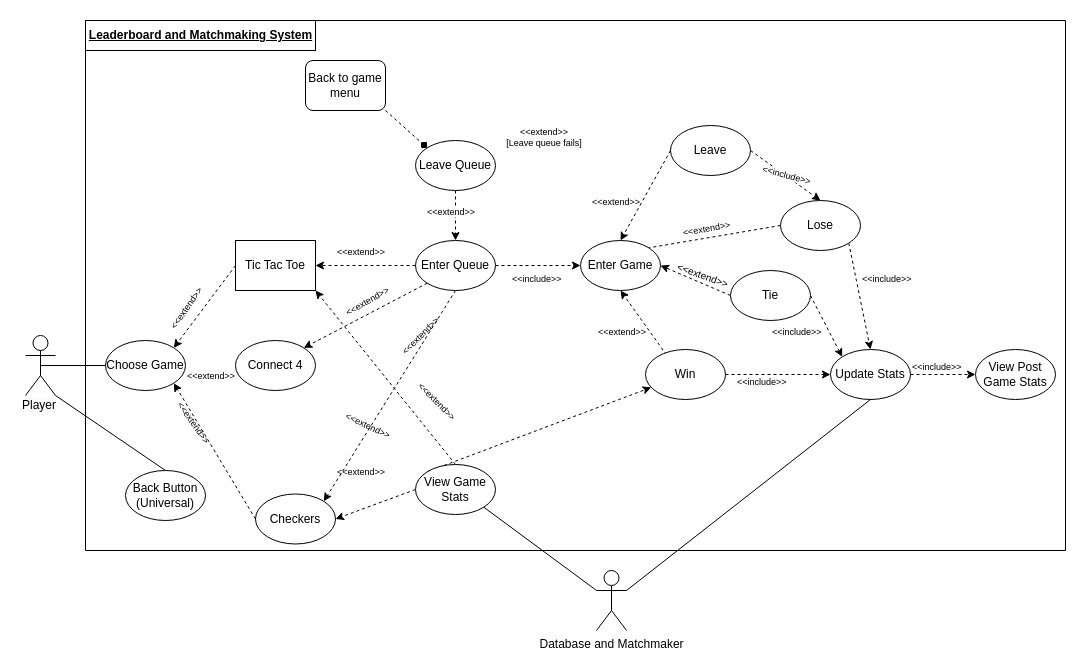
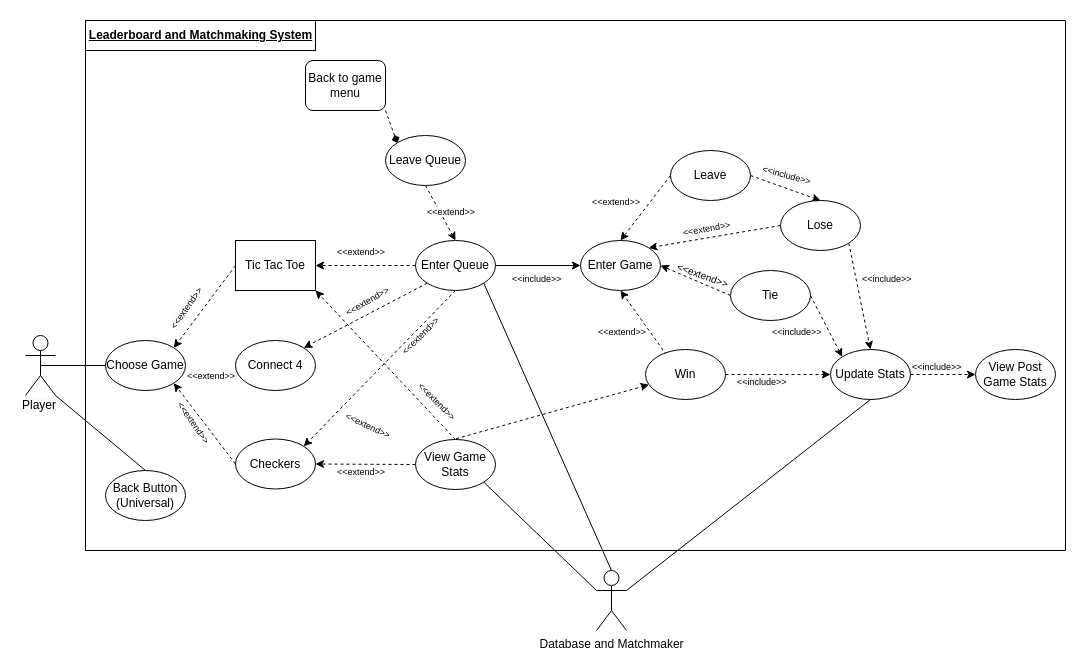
- <mxCell id="56" value="&lt;span style=&quot;color: rgb(0, 0, 0); font-family: Helvetica; font-style: normal; font-variant-ligatures: normal; font-variant-caps: normal; font-weight: 400; letter-spacing: normal; orphans: 2; text-indent: 0px; text-transform: none; widows: 2; word-spacing: 0px; -webkit-text-stroke-width: 0px; white-space: nowrap; background-color: rgb(251, 251, 251); text-decoration-thickness: initial; text-decoration-style: initial; text-decoration-color: initial; float: none; display: inline !important;&quot;&gt;&lt;font&gt;&amp;lt;&amp;lt;extend&amp;gt;&amp;gt;&lt;/font&gt;&lt;/span&gt;&lt;div&gt;&lt;div&gt;&lt;span style=&quot;color: rgb(0, 0, 0); font-family: Helvetica; font-style: normal; font-variant-ligatures: normal; font-variant-caps: normal; font-weight: 400; letter-spacing: normal; orphans: 2; text-indent: 0px; text-transform: none; widows: 2; word-spacing: 0px; -webkit-text-stroke-width: 0px; white-space: nowrap; background-color: rgb(251, 251, 251); text-decoration-thickness: initial; text-decoration-style: initial; text-decoration-color: initial; float: none; display: inline !important;&quot;&gt;&lt;font&gt;[Leave queue fails]&lt;/font&gt;&lt;/span&gt;&lt;/div&gt;&lt;/div&gt;" style="text;whiteSpace=wrap;html=1;align=center;fontSize=9;" vertex="1" parent="1"><mxGeometry x="509" y="120" width="70" height="20" as="geometry" /></mxCell>
- <mxCell id="26" value="Leave" style="ellipse;whiteSpace=wrap;html=1;" vertex="1" parent="1"><mxGeometry x="670" y="125" width="80" height="50" as="geometry" /></mxCell>
+ <mxCell id="26" value="Leave" style="ellipse;whiteSpace=wrap;html=1;" vertex="1" parent="1"><mxGeometry x="670" y="150" width="80" height="50" as="geometry" /></mxCell>
- <mxCell id="23" value="Leave Queue" style="ellipse;whiteSpace=wrap;html=1;" vertex="1" parent="1"><mxGeometry x="415" y="140" width="80" height="50" as="geometry" /></mxCell>
+ <mxCell id="23" value="Leave Queue" style="ellipse;whiteSpace=wrap;html=1;" vertex="1" parent="1"><mxGeometry x="385" y="135" width="80" height="50" as="geometry" /></mxCell>
- <mxCell id="30" style="edgeStyle=none;rounded=0;orthogonalLoop=1;jettySize=auto;html=1;exitX=0;exitY=0.5;exitDx=0;exitDy=0;entryX=1;entryY=0;entryDx=0;entryDy=0;dashed=1;endArrow=none;" edge="1" parent="1" source="37" target="31"><mxGeometry relative="1" as="geometry" /></mxCell>
+ <mxCell id="30" style="edgeStyle=none;rounded=0;orthogonalLoop=1;jettySize=auto;html=1;exitX=0;exitY=0.5;exitDx=0;exitDy=0;entryX=1;entryY=0;entryDx=0;entryDy=0;dashed=1;" edge="1" parent="1" source="37" target="31"><mxGeometry relative="1" as="geometry" /></mxCell>
- <mxCell id="17" style="edgeStyle=none;rounded=0;orthogonalLoop=1;jettySize=auto;html=1;exitX=1;exitY=0.5;exitDx=0;exitDy=0;entryX=0;entryY=0.5;entryDx=0;entryDy=0;dashed=1;" edge="1" parent="1" source="19" target="31"><mxGeometry relative="1" as="geometry" /></mxCell>
+ <mxCell id="17" style="edgeStyle=none;rounded=0;orthogonalLoop=1;jettySize=auto;html=1;exitX=1;exitY=0.5;exitDx=0;exitDy=0;entryX=0;entryY=0.5;entryDx=0;entryDy=0;dashed=0;" edge="1" parent="1" source="19" target="31"><mxGeometry relative="1" as="geometry" /></mxCell>
+ <mxCell id="42" style="edgeStyle=none;rounded=0;orthogonalLoop=1;jettySize=auto;html=1;exitX=0.5;exitY=0;exitDx=0;exitDy=0;exitPerimeter=0;entryX=1;entryY=1;entryDx=0;entryDy=0;endArrow=none;startFill=0;" edge="1" parent="1" source="44" target="19"><mxGeometry relative="1" as="geometry" /></mxCell>
- <mxCell id="20" value="View Game Stats" style="ellipse;whiteSpace=wrap;html=1;" vertex="1" parent="1"><mxGeometry x="415" y="464" width="80" height="50" as="geometry" /></mxCell>
+ <mxCell id="20" value="View Game Stats" style="ellipse;whiteSpace=wrap;html=1;" vertex="1" parent="1"><mxGeometry x="415" y="439" width="80" height="50" as="geometry" /></mxCell>
- <mxCell id="72" value="Back Button (Universal)" style="ellipse;whiteSpace=wrap;html=1;" vertex="1" parent="69"><mxGeometry x="40" y="450" width="80" height="50" as="geometry" /></mxCell>
+ <mxCell id="72" value="Back Button (Universal)" style="ellipse;whiteSpace=wrap;html=1;" vertex="1" parent="69"><mxGeometry x="20" y="450" width="80" height="50" as="geometry" /></mxCell>
- <mxCell id="16" value="Checkers" style="ellipse;whiteSpace=wrap;html=1;" vertex="1" parent="1"><mxGeometry x="255" y="493.5" width="80" height="50" as="geometry" /></mxCell>
+ <mxCell id="16" value="Checkers" style="ellipse;whiteSpace=wrap;html=1;" vertex="1" parent="1"><mxGeometry x="235" y="438.5" width="80" height="50" as="geometry" /></mxCell>
